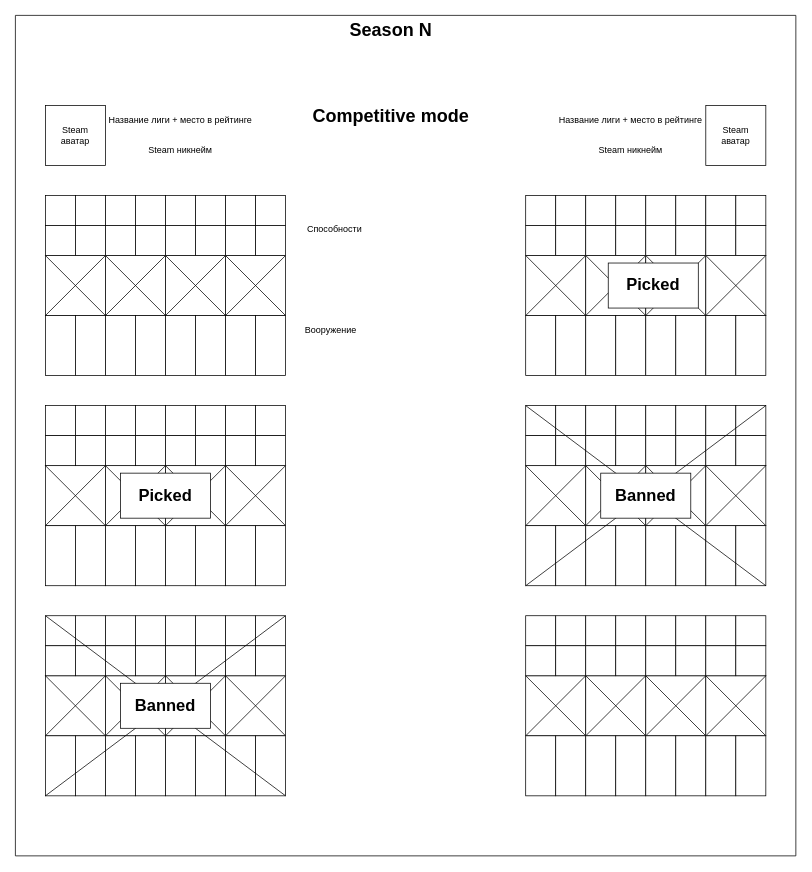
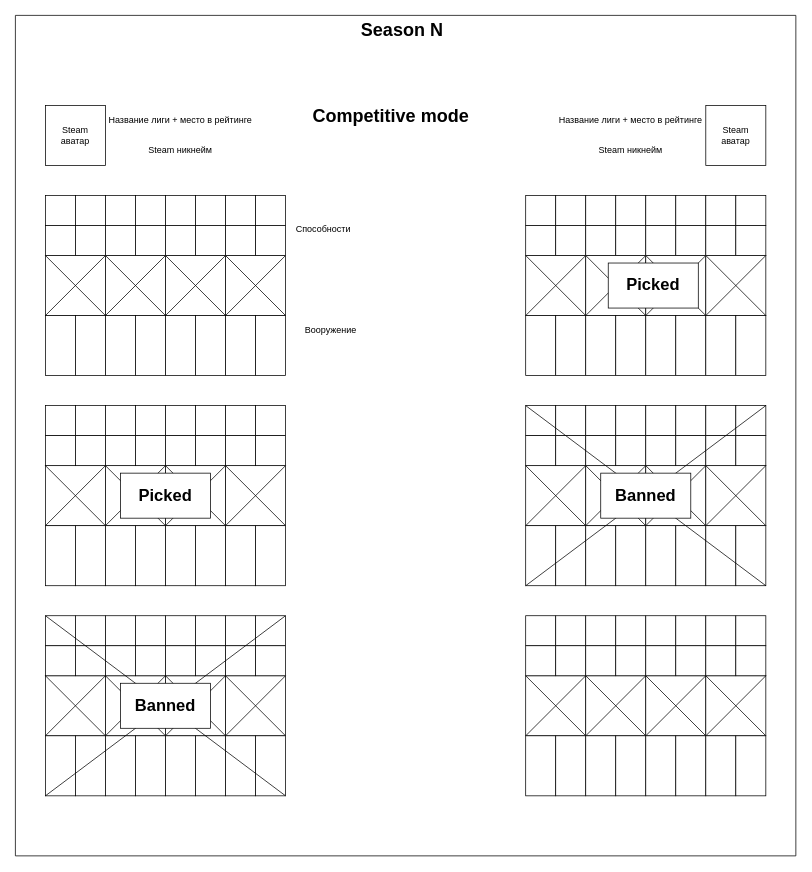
- <mxCell id="7" value="Season N" style="text;strokeColor=none;fillColor=none;html=1;fontSize=24;fontStyle=1;verticalAlign=middle;align=center;" vertex="1" parent="1"><mxGeometry x="460" y="20" width="120" height="40" as="geometry" /></mxCell>
+ <mxCell id="7" value="Season N" style="text;strokeColor=none;fillColor=none;html=1;fontSize=24;fontStyle=1;verticalAlign=middle;align=center;" vertex="1" parent="1"><mxGeometry x="475" y="20" width="120" height="40" as="geometry" /></mxCell>
- <mxCell id="230" value="Способности" style="text;html=1;align=center;verticalAlign=middle;resizable=0;points=[];autosize=1;strokeColor=none;fillColor=none;" vertex="1" parent="1"><mxGeometry x="395" y="290" width="100" height="30" as="geometry" /></mxCell>
+ <mxCell id="230" value="Способности" style="text;html=1;align=center;verticalAlign=middle;resizable=0;points=[];autosize=1;strokeColor=none;fillColor=none;" vertex="1" parent="1"><mxGeometry x="380" y="290" width="100" height="30" as="geometry" /></mxCell>
